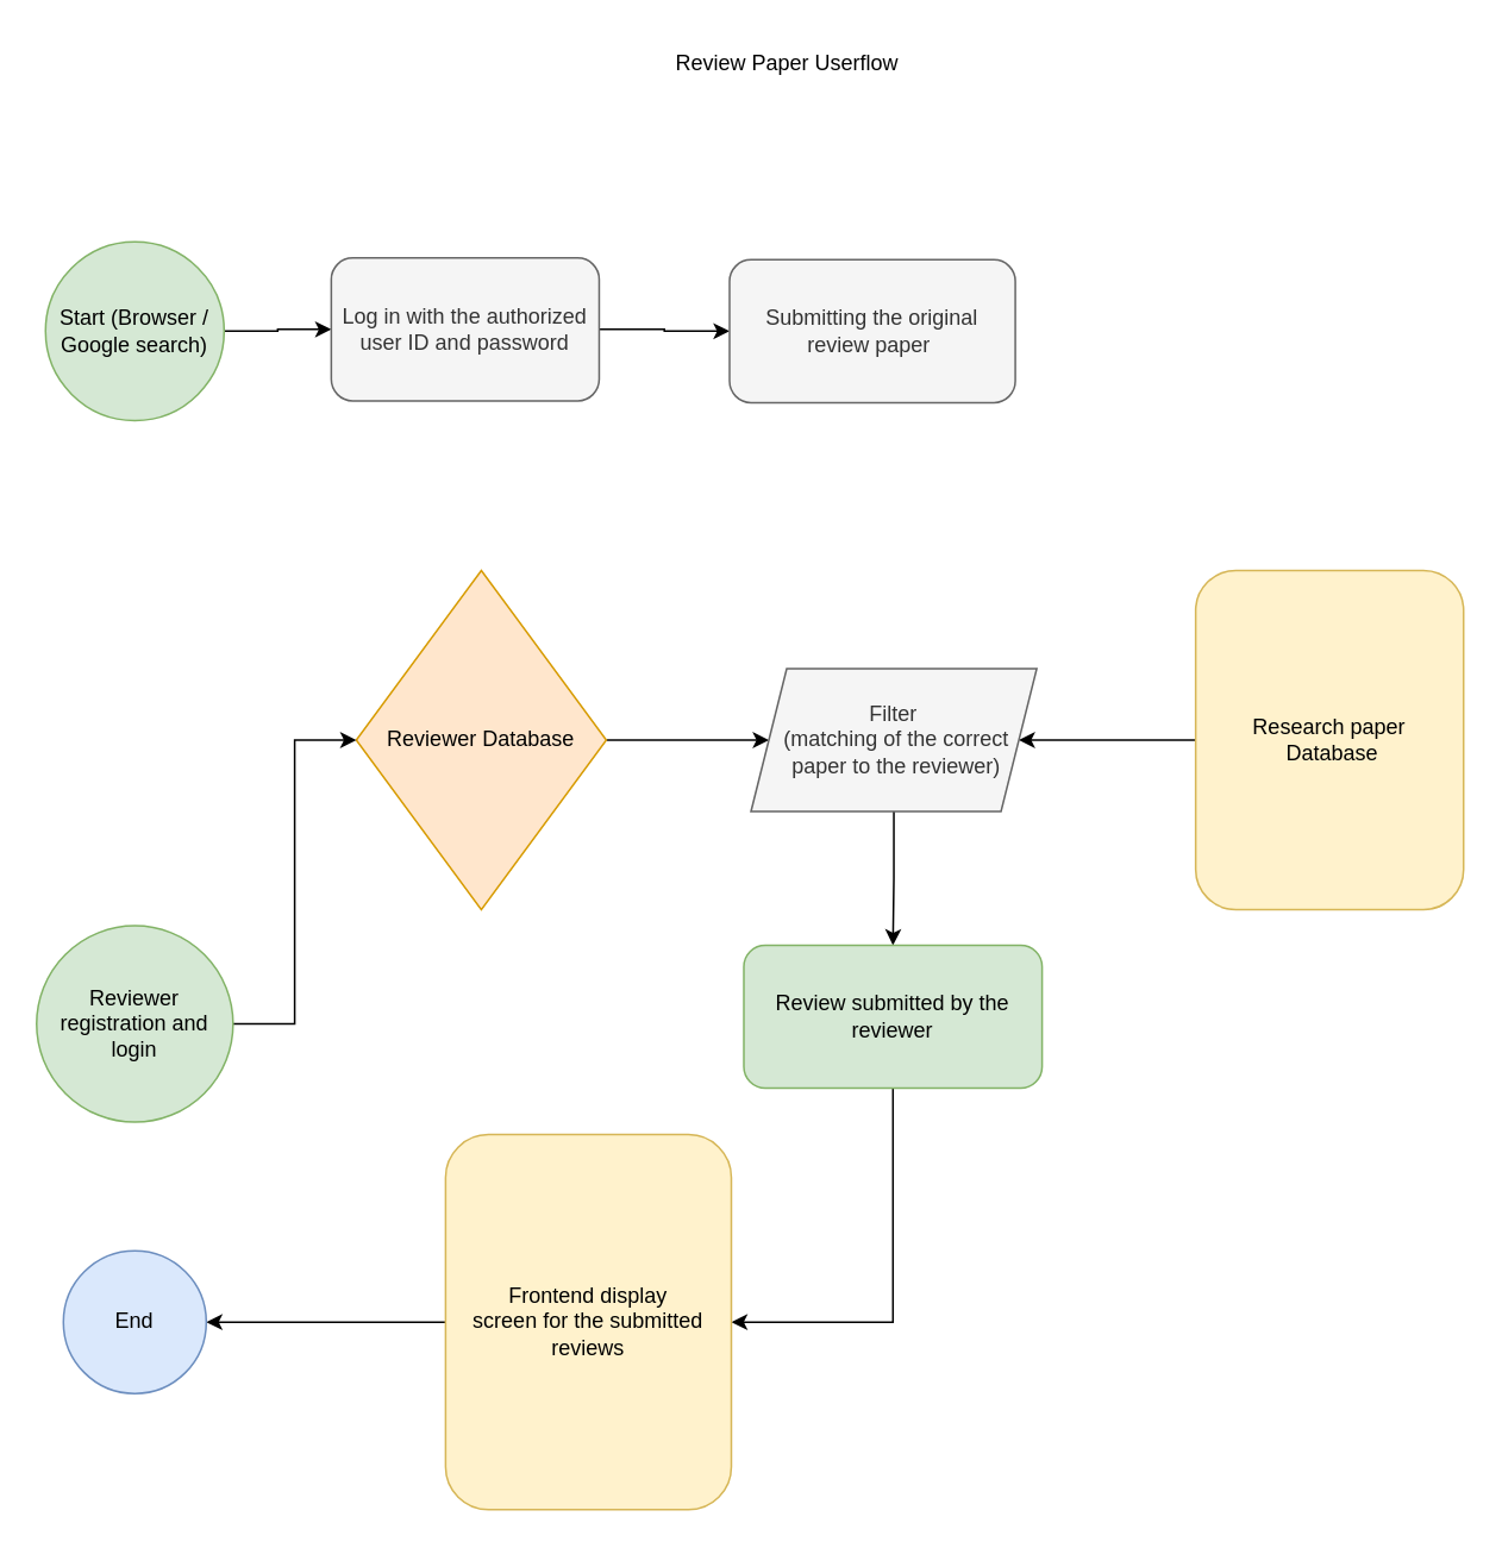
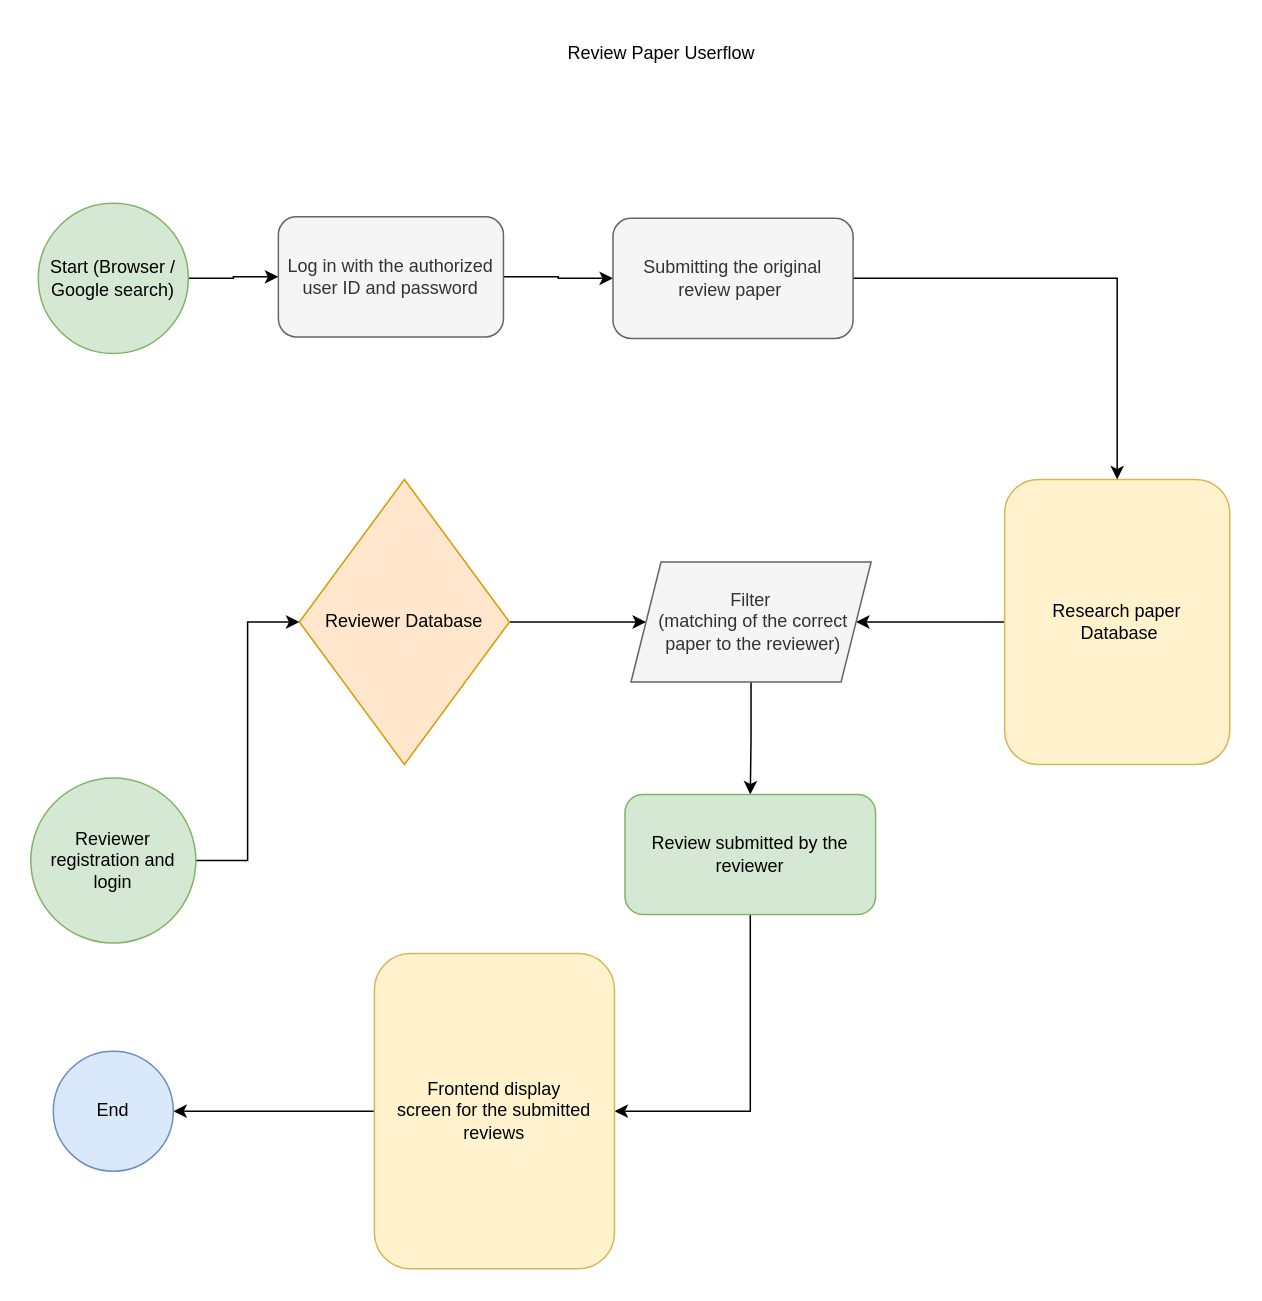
+ <mxCell id="9" style="edgeStyle=orthogonalEdgeStyle;rounded=0;orthogonalLoop=1;jettySize=auto;html=1;exitX=1;exitY=0.5;exitDx=0;exitDy=0;entryX=0.5;entryY=0;entryDx=0;entryDy=0;" edge="1" parent="1" source="10" target="8"><mxGeometry relative="1" as="geometry" /></mxCell>
